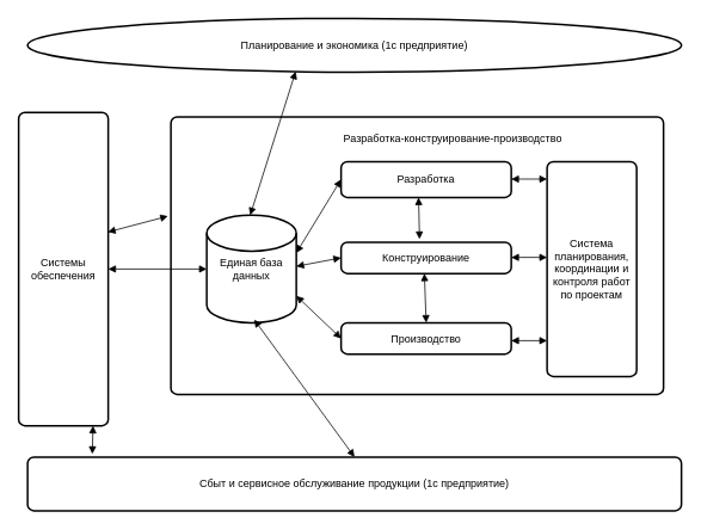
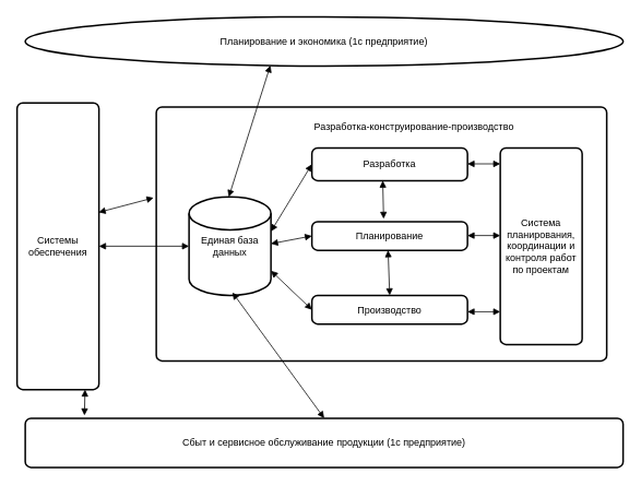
- <mxCell id="6" value="Конструирование" style="rounded=1;whiteSpace=wrap;html=1;absoluteArcSize=1;arcSize=14;strokeWidth=2;" vertex="1" parent="1"><mxGeometry x="380" y="270" width="190" height="35" as="geometry" /></mxCell>
+ <mxCell id="6" value="Планирование" style="rounded=1;whiteSpace=wrap;html=1;absoluteArcSize=1;arcSize=14;strokeWidth=2;" vertex="1" parent="1"><mxGeometry x="380" y="270" width="190" height="35" as="geometry" /></mxCell>
